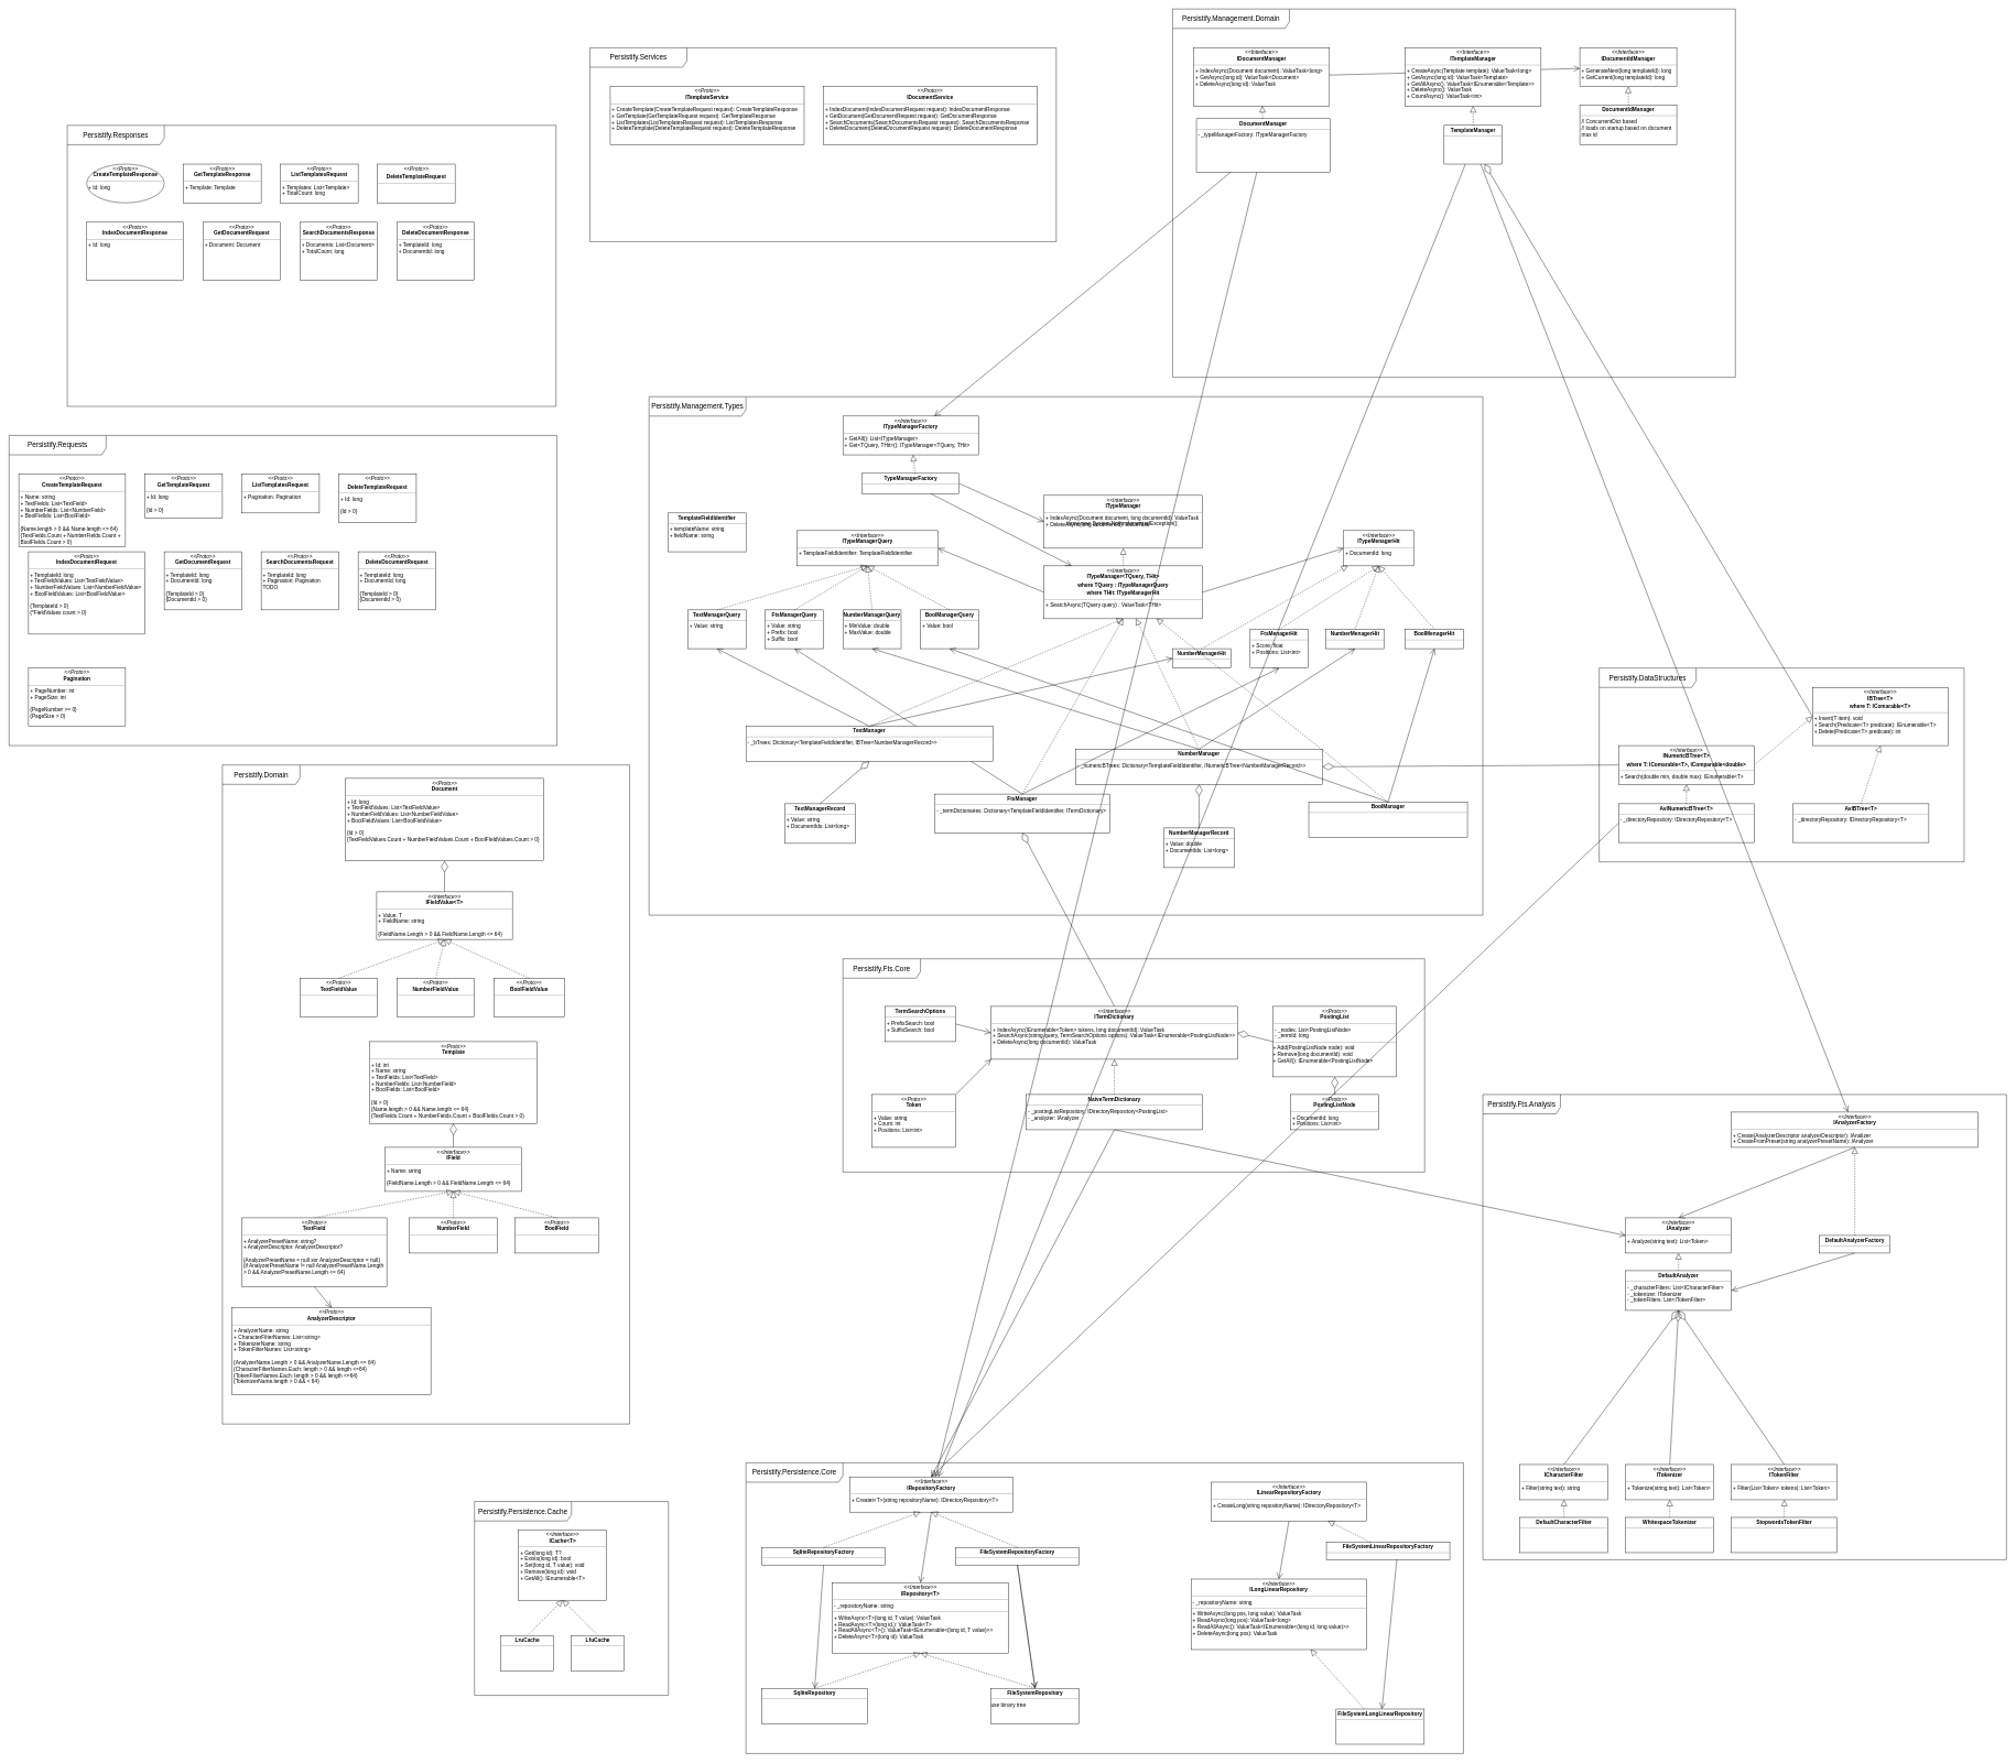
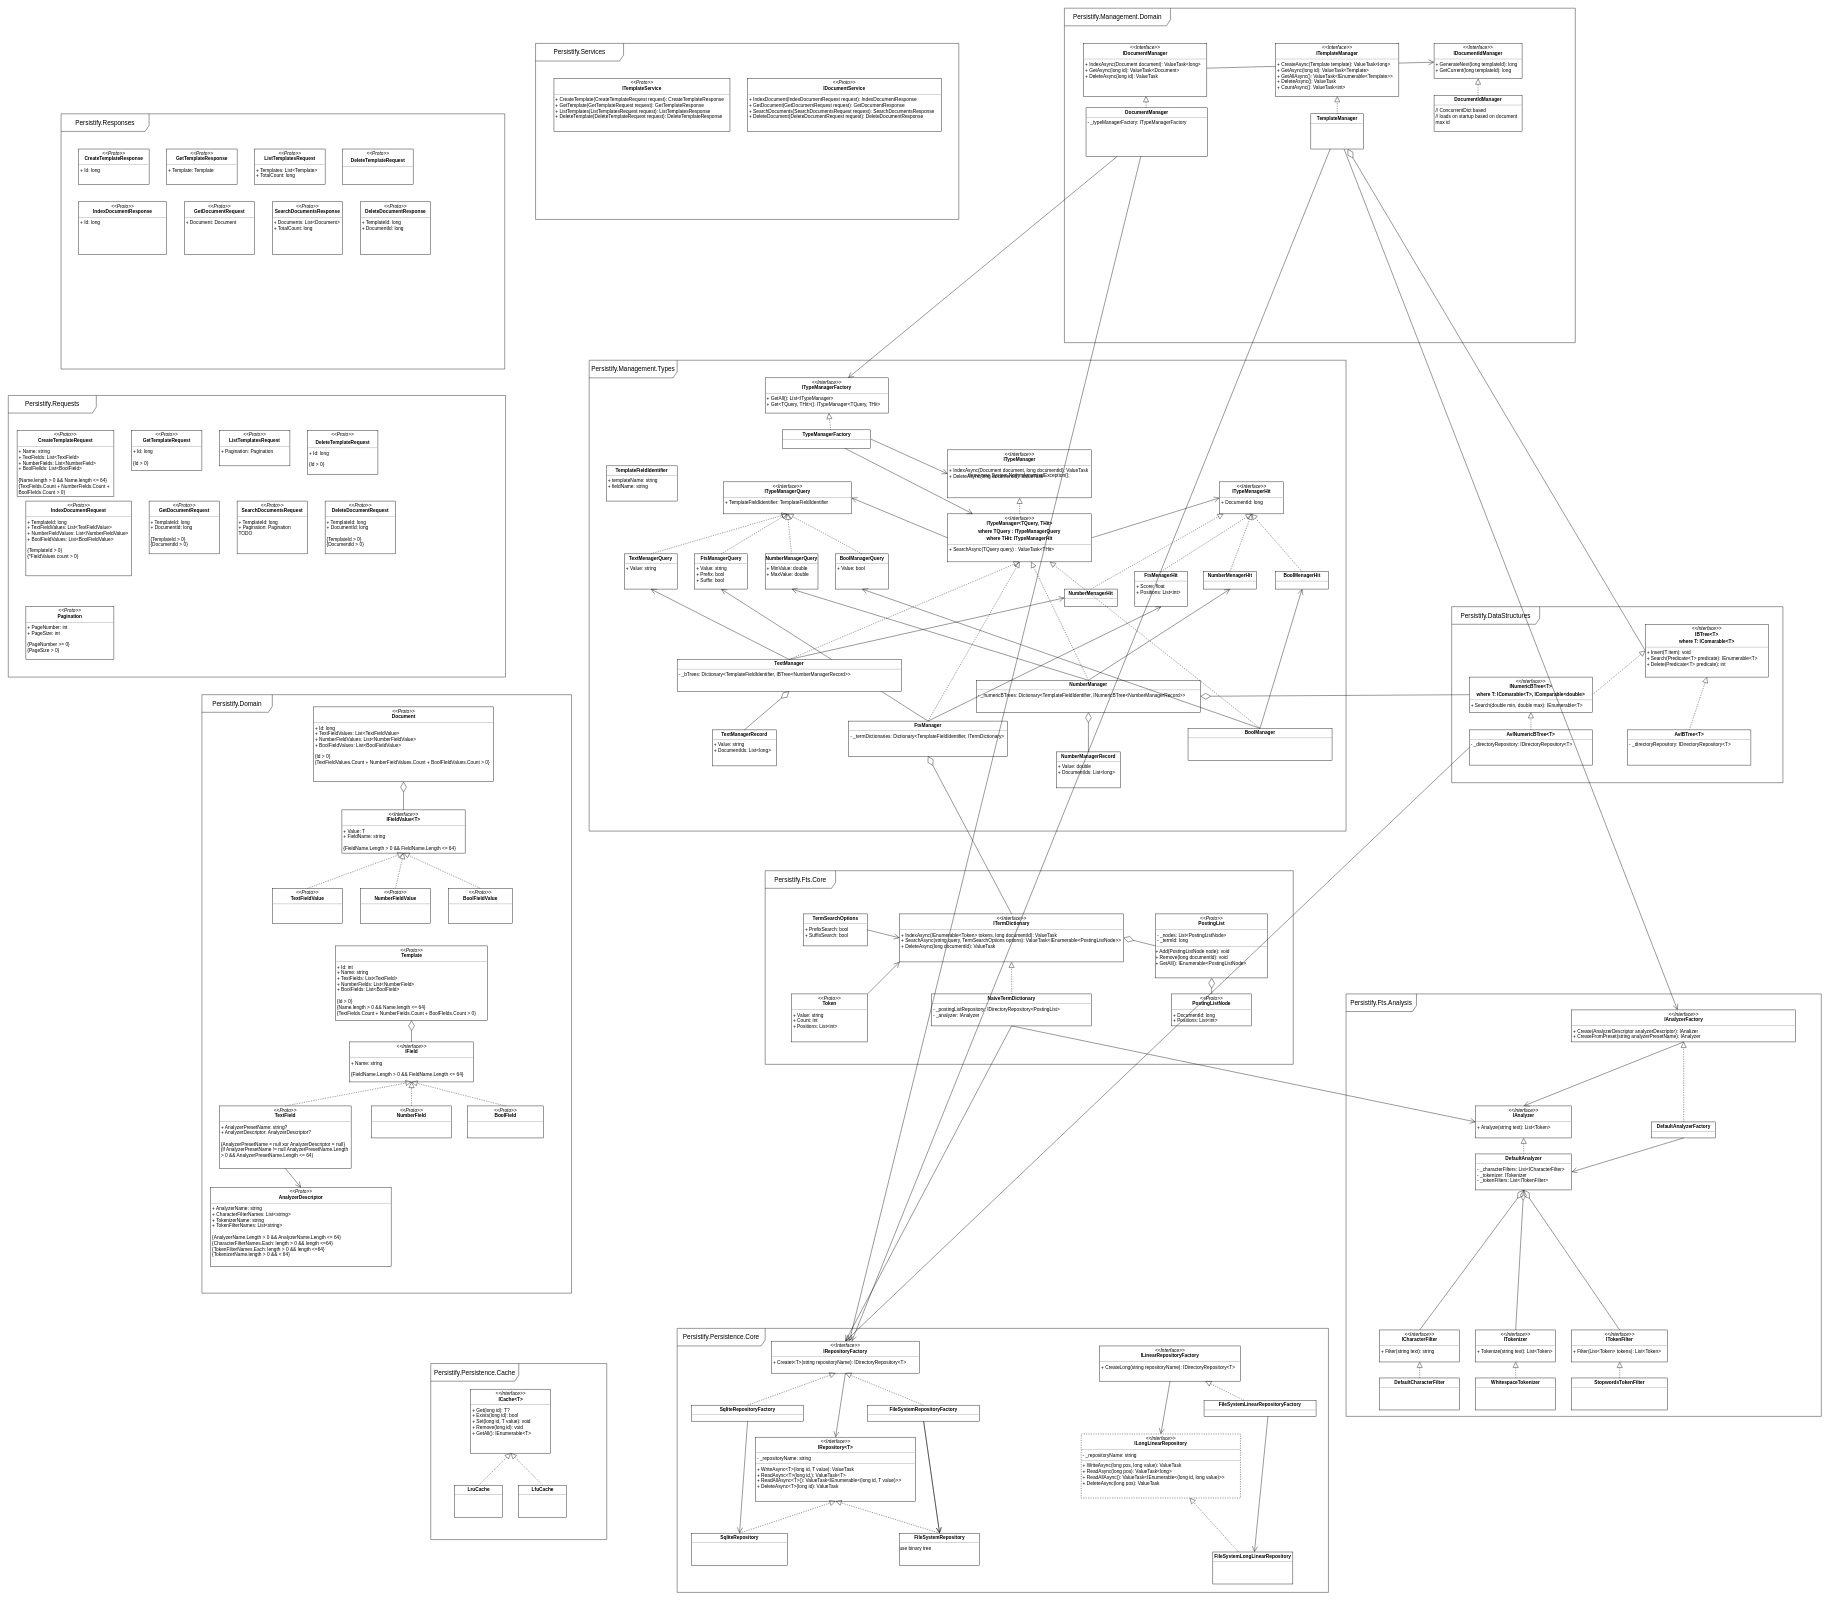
- <mxCell id="121" value="&lt;p style=&quot;margin:0px;margin-top:4px;text-align:center;&quot;&gt;&lt;i&gt;&amp;lt;&amp;lt;Proto&amp;gt;&amp;gt;&lt;/i&gt;&lt;br&gt;&lt;b&gt;CreateTemplateResponse&lt;/b&gt;&lt;/p&gt;&lt;hr size=&quot;1&quot;&gt;&lt;p style=&quot;margin:0px;margin-left:4px;&quot;&gt;+ Id: long&lt;/p&gt;" style="ellipse;verticalAlign=top;align=left;overflow=fill;fontSize=12;fontFamily=Helvetica;html=1;whiteSpace=wrap;" parent="1" vertex="1"><mxGeometry x="196" y="372" width="176" height="88" as="geometry" /></mxCell>
+ <mxCell id="121" value="&lt;p style=&quot;margin:0px;margin-top:4px;text-align:center;&quot;&gt;&lt;i&gt;&amp;lt;&amp;lt;Proto&amp;gt;&amp;gt;&lt;/i&gt;&lt;br&gt;&lt;b&gt;CreateTemplateResponse&lt;/b&gt;&lt;/p&gt;&lt;hr size=&quot;1&quot;&gt;&lt;p style=&quot;margin:0px;margin-left:4px;&quot;&gt;+ Id: long&lt;/p&gt;" style="verticalAlign=top;align=left;overflow=fill;fontSize=12;fontFamily=Helvetica;html=1;whiteSpace=wrap;" parent="1" vertex="1"><mxGeometry x="196" y="372" width="176" height="88" as="geometry" /></mxCell>
- <mxCell id="179" value="&lt;p style=&quot;margin:0px;margin-top:4px;text-align:center;&quot;&gt;&lt;i&gt;&amp;lt;&amp;lt;Interface&amp;gt;&amp;gt;&lt;/i&gt;&lt;br&gt;&lt;b&gt;ILongLinearRepository&lt;/b&gt;&lt;/p&gt;&lt;hr size=&quot;1&quot;&gt;&lt;p style=&quot;margin:0px;margin-left:4px;&quot;&gt;- _repositoryName: string&lt;br&gt;&lt;/p&gt;&lt;hr size=&quot;1&quot;&gt;&lt;p style=&quot;margin:0px;margin-left:4px;&quot;&gt;+ WriteAsync(long pos, long value): ValueTask&lt;/p&gt;&lt;p style=&quot;margin:0px;margin-left:4px;&quot;&gt;+ ReadAsync(long pos): ValueTask&amp;lt;long&amp;gt;&lt;/p&gt;&lt;p style=&quot;margin:0px;margin-left:4px;&quot;&gt;+ ReadAllAsync(): ValueTask&amp;lt;IEnumerable&amp;lt;(long id, long value)&amp;gt;&amp;gt;&lt;/p&gt;&lt;p style=&quot;margin:0px;margin-left:4px;&quot;&gt;+ DeleteAsync(long pos): ValueTask&lt;/p&gt;" style="verticalAlign=top;align=left;overflow=fill;fontSize=12;fontFamily=Helvetica;html=1;whiteSpace=wrap;" parent="1" vertex="1"><mxGeometry x="2702" y="3584" width="398" height="160" as="geometry" /></mxCell>
+ <mxCell id="179" value="&lt;p style=&quot;margin:0px;margin-top:4px;text-align:center;&quot;&gt;&lt;i&gt;&amp;lt;&amp;lt;Interface&amp;gt;&amp;gt;&lt;/i&gt;&lt;br&gt;&lt;b&gt;ILongLinearRepository&lt;/b&gt;&lt;/p&gt;&lt;hr size=&quot;1&quot;&gt;&lt;p style=&quot;margin:0px;margin-left:4px;&quot;&gt;- _repositoryName: string&lt;br&gt;&lt;/p&gt;&lt;hr size=&quot;1&quot;&gt;&lt;p style=&quot;margin:0px;margin-left:4px;&quot;&gt;+ WriteAsync(long pos, long value): ValueTask&lt;/p&gt;&lt;p style=&quot;margin:0px;margin-left:4px;&quot;&gt;+ ReadAsync(long pos): ValueTask&amp;lt;long&amp;gt;&lt;/p&gt;&lt;p style=&quot;margin:0px;margin-left:4px;&quot;&gt;+ ReadAllAsync(): ValueTask&amp;lt;IEnumerable&amp;lt;(long id, long value)&amp;gt;&amp;gt;&lt;/p&gt;&lt;p style=&quot;margin:0px;margin-left:4px;&quot;&gt;+ DeleteAsync(long pos): ValueTask&lt;/p&gt;" style="verticalAlign=top;align=left;overflow=fill;fontSize=12;fontFamily=Helvetica;html=1;whiteSpace=wrap;dashed=1;" parent="1" vertex="1"><mxGeometry x="2702" y="3584" width="398" height="160" as="geometry" /></mxCell>
